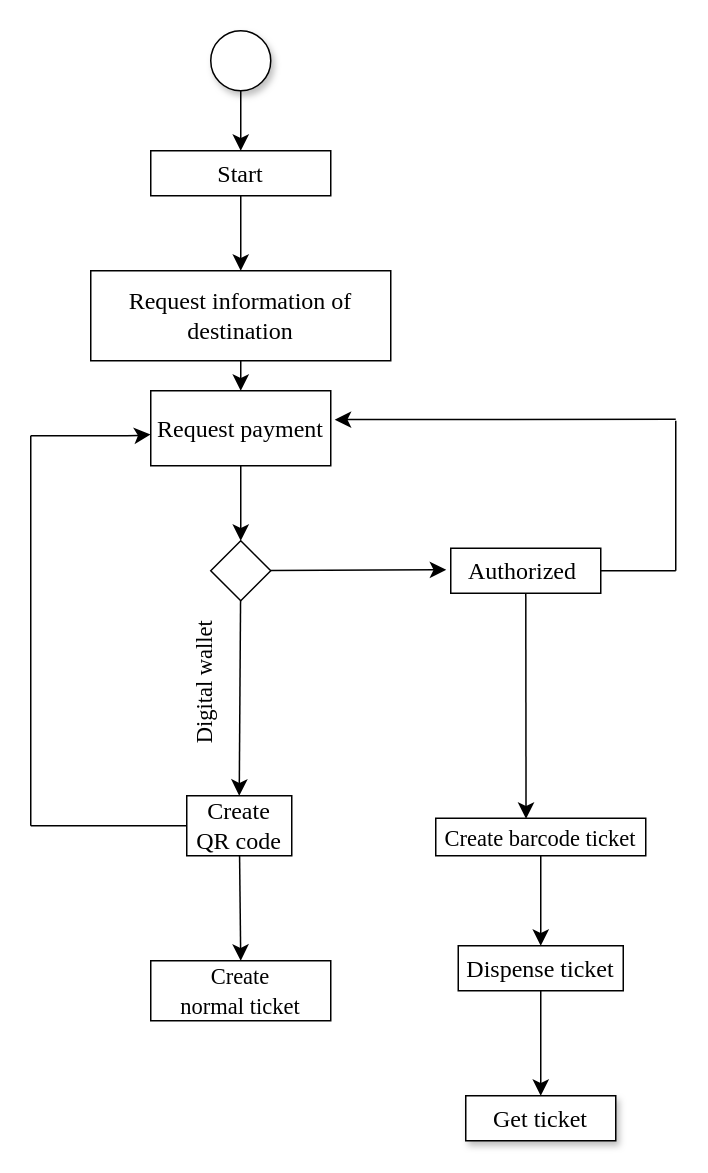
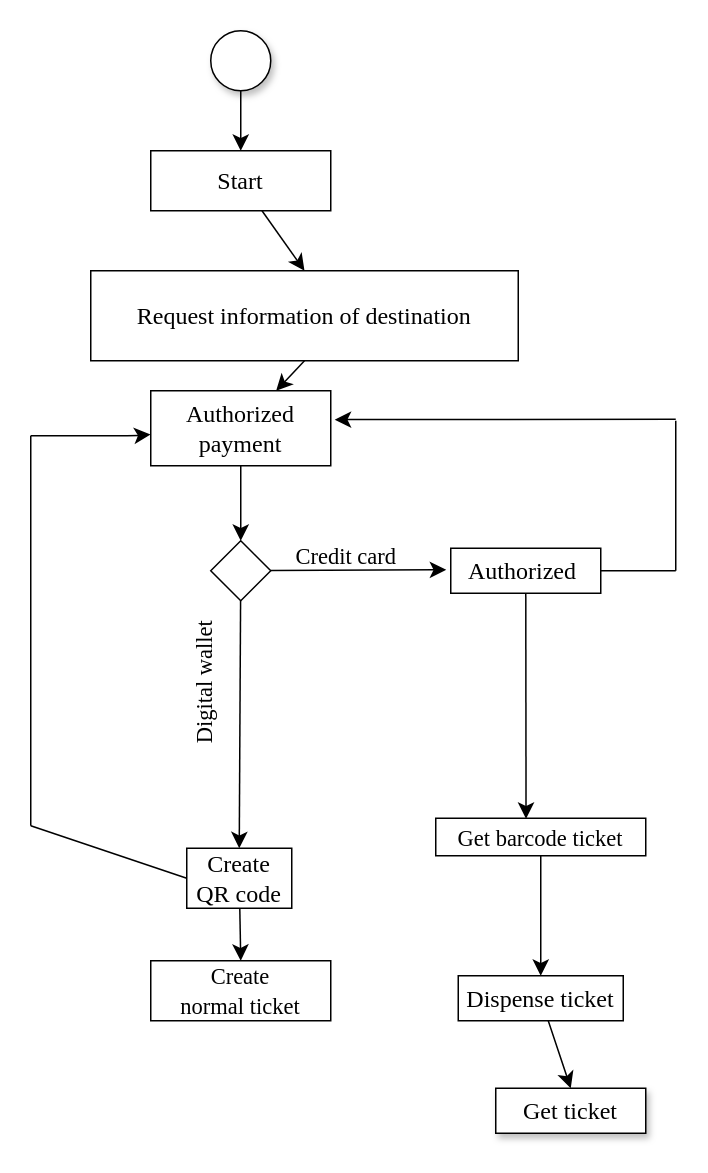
- <mxCell id="5" value="Start" style="rounded=0;whiteSpace=wrap;html=1;fontSize=16;fontFamily=Times New Roman;" vertex="1" parent="1"><mxGeometry x="100" y="100" width="120" height="30" as="geometry" /></mxCell>
+ <mxCell id="5" value="Start" style="rounded=0;whiteSpace=wrap;html=1;fontSize=16;fontFamily=Times New Roman;" vertex="1" parent="1"><mxGeometry x="100" y="100" width="120" height="40" as="geometry" /></mxCell>
- <mxCell id="7" value="Request information of destination" style="rounded=0;whiteSpace=wrap;html=1;fontSize=16;fontFamily=Times New Roman;" vertex="1" parent="1"><mxGeometry x="60" y="180" width="200" height="60" as="geometry" /></mxCell>
+ <mxCell id="7" value="Request information of destination" style="rounded=0;whiteSpace=wrap;html=1;fontSize=16;fontFamily=Times New Roman;" vertex="1" parent="1"><mxGeometry x="60" y="180" width="285" height="60" as="geometry" /></mxCell>
- <mxCell id="9" value="Request payment" style="rounded=0;whiteSpace=wrap;html=1;fontSize=16;fontFamily=Times New Roman;" vertex="1" parent="1"><mxGeometry x="100" y="260" width="120" height="50" as="geometry" /></mxCell>
+ <mxCell id="9" value="Authorized payment" style="rounded=0;whiteSpace=wrap;html=1;fontSize=16;fontFamily=Times New Roman;" vertex="1" parent="1"><mxGeometry x="100" y="260" width="120" height="50" as="geometry" /></mxCell>
+ <mxCell id="29" value="&lt;font style=&quot;font-size: 15px;&quot; face=&quot;Times New Roman&quot;&gt;Credit card&lt;/font&gt;" style="text;html=1;align=center;verticalAlign=middle;resizable=0;points=[];autosize=1;strokeColor=none;fillColor=none;fontSize=16;" vertex="1" parent="1"><mxGeometry x="185" y="355" width="90" height="30" as="geometry" /></mxCell>
- <mxCell id="16" value="Create &lt;br&gt;QR code" style="rounded=0;whiteSpace=wrap;html=1;fontSize=16;fontFamily=Times New Roman;" vertex="1" parent="1"><mxGeometry x="124" y="530" width="70" height="40" as="geometry" /></mxCell>
+ <mxCell id="16" value="Create &lt;br&gt;QR code" style="rounded=0;whiteSpace=wrap;html=1;fontSize=16;fontFamily=Times New Roman;" vertex="1" parent="1"><mxGeometry x="124" y="565" width="70" height="40" as="geometry" /></mxCell>
- <mxCell id="18" value="&lt;font style=&quot;font-size: 15px;&quot; face=&quot;Times New Roman&quot;&gt;Create barcode ticket&lt;/font&gt;" style="rounded=0;whiteSpace=wrap;html=1;fontSize=16;" vertex="1" parent="1"><mxGeometry x="290" y="545" width="140" height="25" as="geometry" /></mxCell>
+ <mxCell id="18" value="&lt;font style=&quot;font-size: 15px;&quot; face=&quot;Times New Roman&quot;&gt;Get barcode ticket&lt;/font&gt;" style="rounded=0;whiteSpace=wrap;html=1;fontSize=16;" vertex="1" parent="1"><mxGeometry x="290" y="545" width="140" height="25" as="geometry" /></mxCell>
- <mxCell id="21" value="&lt;font face=&quot;Times New Roman&quot;&gt;Dispense ticket&lt;/font&gt;" style="rounded=0;whiteSpace=wrap;html=1;fontSize=16;" vertex="1" parent="1"><mxGeometry x="305" y="630" width="110" height="30" as="geometry" /></mxCell>
+ <mxCell id="21" value="&lt;font face=&quot;Times New Roman&quot;&gt;Dispense ticket&lt;/font&gt;" style="rounded=0;whiteSpace=wrap;html=1;fontSize=16;" vertex="1" parent="1"><mxGeometry x="305" y="650" width="110" height="30" as="geometry" /></mxCell>
- <mxCell id="22" value="&lt;font face=&quot;Times New Roman&quot;&gt;Get ticket&lt;/font&gt;" style="rounded=0;whiteSpace=wrap;html=1;fontSize=16;shadow=1;" vertex="1" parent="1"><mxGeometry x="310" y="730" width="100" height="30" as="geometry" /></mxCell>
+ <mxCell id="22" value="&lt;font face=&quot;Times New Roman&quot;&gt;Get ticket&lt;/font&gt;" style="rounded=0;whiteSpace=wrap;html=1;fontSize=16;shadow=1;" vertex="1" parent="1"><mxGeometry x="330" y="725" width="100" height="30" as="geometry" /></mxCell>
